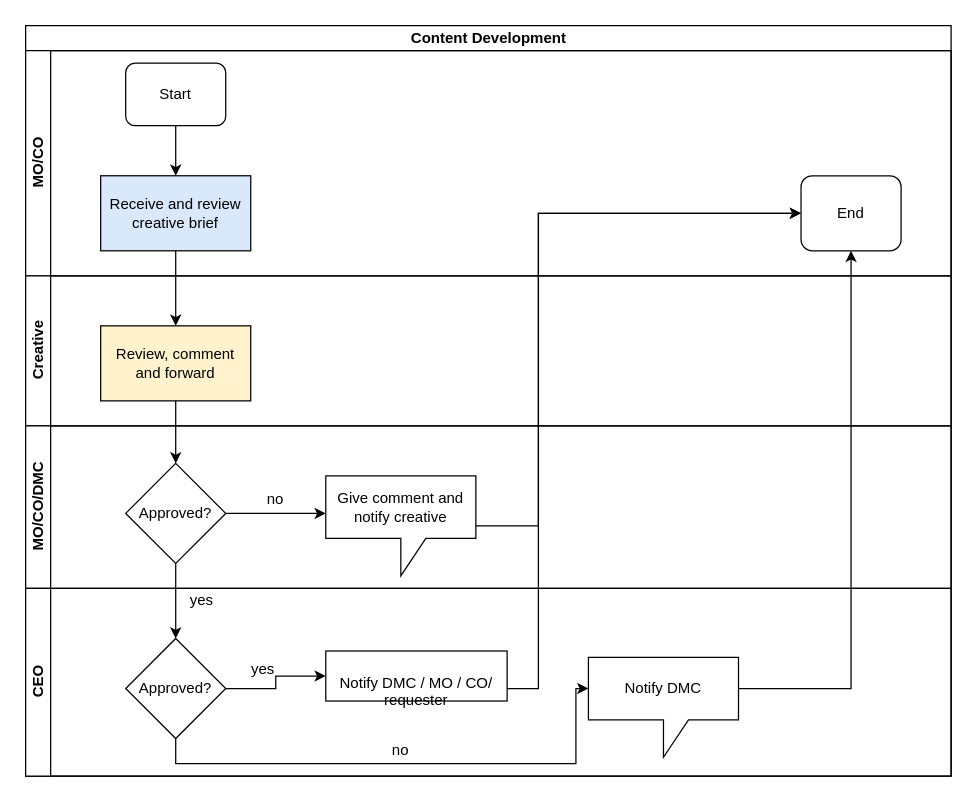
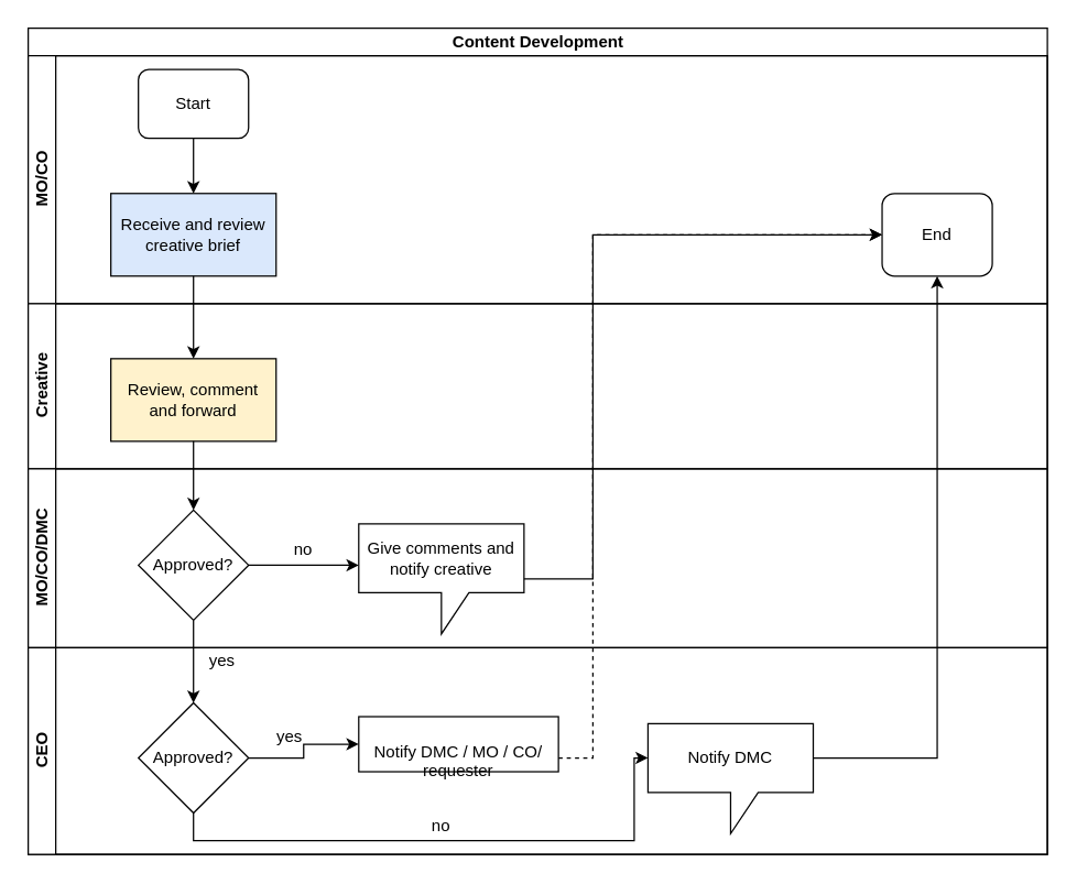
- <mxCell id="12" value="Give comment and notify creative" style="shape=callout;whiteSpace=wrap;html=1;perimeter=calloutPerimeter;" vertex="1" parent="10"><mxGeometry x="240" y="40" width="120" height="80" as="geometry" /></mxCell>
+ <mxCell id="12" value="Give comments and notify creative" style="shape=callout;whiteSpace=wrap;html=1;perimeter=calloutPerimeter;" vertex="1" parent="10"><mxGeometry x="240" y="40" width="120" height="80" as="geometry" /></mxCell>
- <mxCell id="27" value="" style="edgeStyle=orthogonalEdgeStyle;rounded=0;orthogonalLoop=1;jettySize=auto;html=1;entryX=0;entryY=0.5;entryDx=0;entryDy=0;" edge="1" parent="2" source="16" target="5"><mxGeometry relative="1" as="geometry"><mxPoint x="440" y="530" as="targetPoint" /><Array as="points"><mxPoint x="410" y="530" /><mxPoint x="410" y="150" /></Array></mxGeometry></mxCell>
+ <mxCell id="27" value="" style="edgeStyle=orthogonalEdgeStyle;rounded=0;orthogonalLoop=1;jettySize=auto;html=1;entryX=0;entryY=0.5;entryDx=0;entryDy=0;dashed=1;" edge="1" parent="2" source="16" target="5"><mxGeometry relative="1" as="geometry"><mxPoint x="440" y="530" as="targetPoint" /><Array as="points"><mxPoint x="410" y="530" /><mxPoint x="410" y="150" /></Array></mxGeometry></mxCell>
